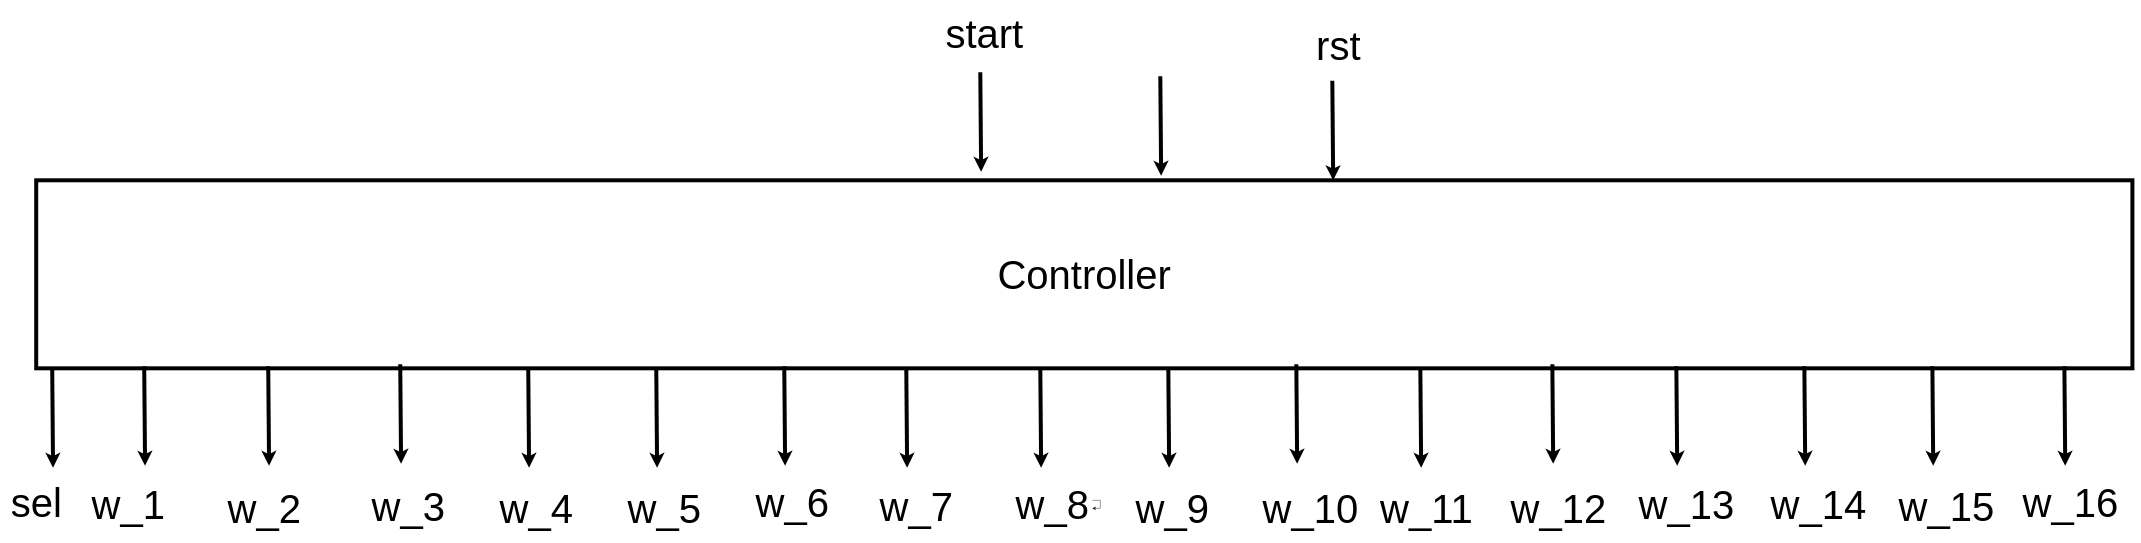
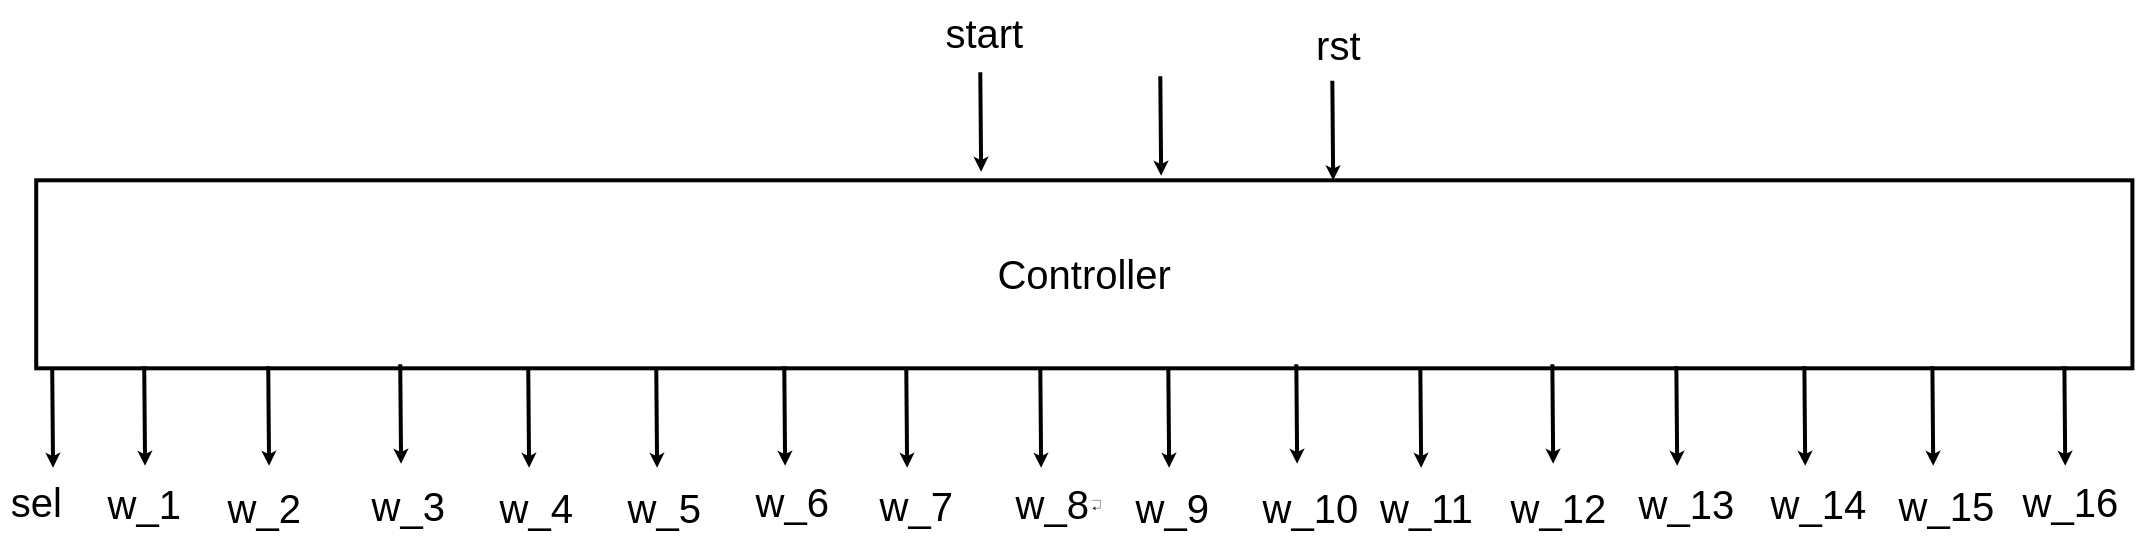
- <mxCell id="24" value="w_1" style="text;html=1;align=center;verticalAlign=middle;resizable=0;points=[];autosize=1;strokeColor=none;fillColor=none;fontSize=100;" parent="1" vertex="1"><mxGeometry x="220" y="1195" width="200" height="130" as="geometry" /></mxCell>
+ <mxCell id="24" value="w_1" style="text;html=1;align=center;verticalAlign=middle;resizable=0;points=[];autosize=1;strokeColor=none;fillColor=none;fontSize=100;" parent="1" vertex="1"><mxGeometry x="260" y="1195" width="200" height="130" as="geometry" /></mxCell>
